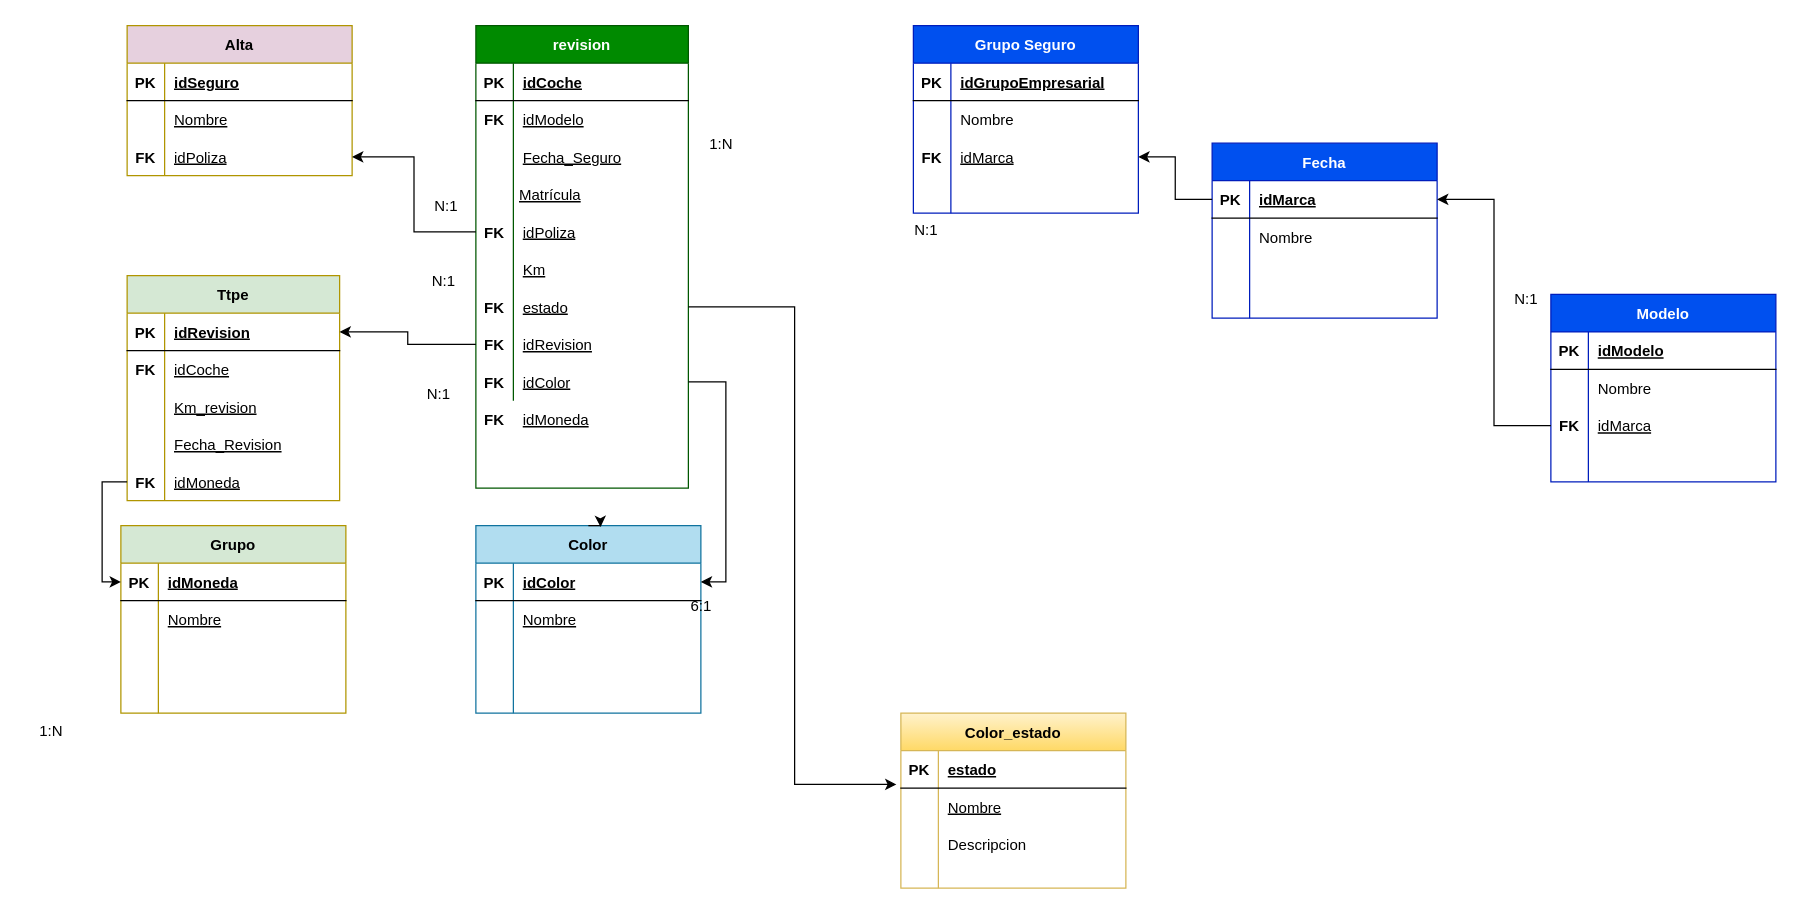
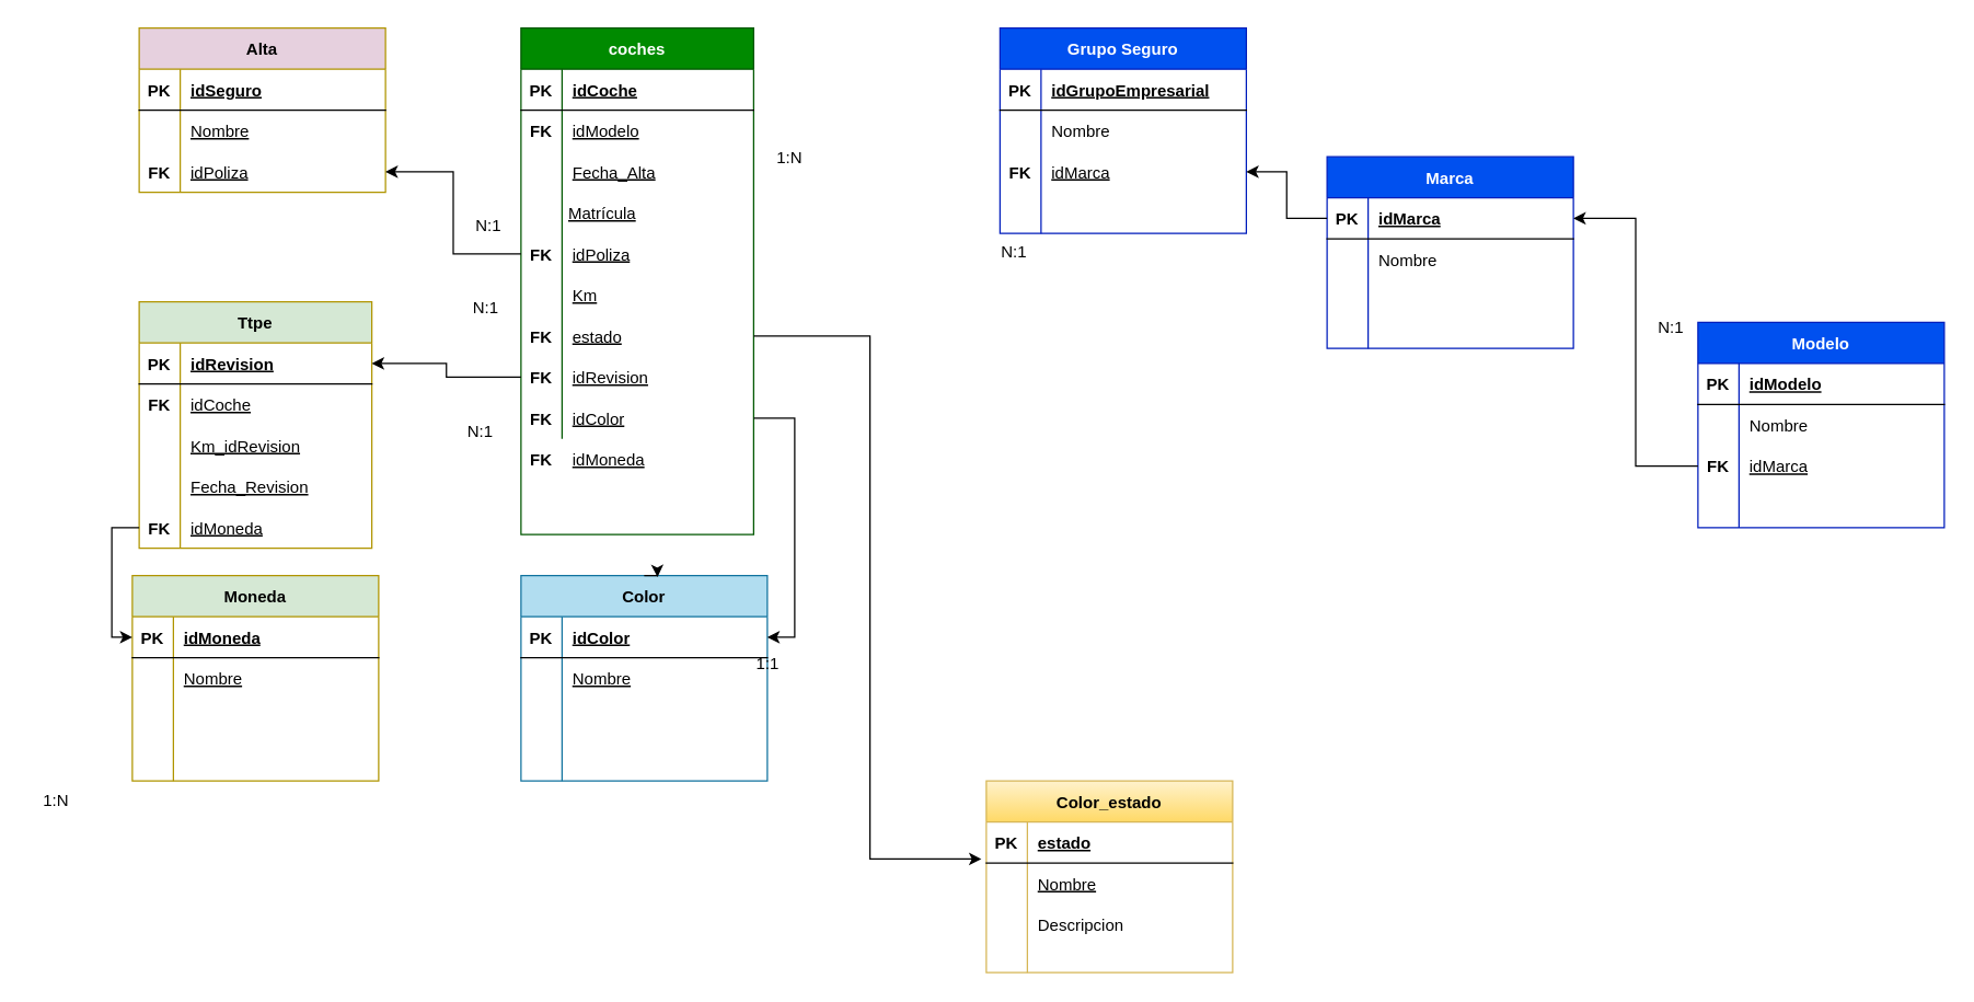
- <mxCell id="2" value="revision" style="shape=table;startSize=30;container=1;collapsible=1;childLayout=tableLayout;fixedRows=1;rowLines=0;fontStyle=1;align=center;resizeLast=1;fillColor=#008a00;strokeColor=#005700;fontColor=#ffffff;" vertex="1" parent="1"><mxGeometry x="380" y="20" width="170" height="370" as="geometry" /></mxCell>
+ <mxCell id="2" value="coches" style="shape=table;startSize=30;container=1;collapsible=1;childLayout=tableLayout;fixedRows=1;rowLines=0;fontStyle=1;align=center;resizeLast=1;fillColor=#008a00;strokeColor=#005700;fontColor=#ffffff;" vertex="1" parent="1"><mxGeometry x="380" y="20" width="170" height="370" as="geometry" /></mxCell>
- <mxCell id="151" value="Fecha_Seguro" style="shape=partialRectangle;connectable=0;fillColor=none;top=0;left=0;bottom=0;right=0;align=left;spacingLeft=6;overflow=hidden;fontStyle=4" vertex="1" parent="1"><mxGeometry x="410" y="110" width="150" height="30" as="geometry"><mxRectangle width="150" height="30" as="alternateBounds" /></mxGeometry></mxCell>
+ <mxCell id="151" value="Fecha_Alta" style="shape=partialRectangle;connectable=0;fillColor=none;top=0;left=0;bottom=0;right=0;align=left;spacingLeft=6;overflow=hidden;fontStyle=4" vertex="1" parent="1"><mxGeometry x="410" y="110" width="150" height="30" as="geometry"><mxRectangle width="150" height="30" as="alternateBounds" /></mxGeometry></mxCell>
- <mxCell id="57" value="Fecha" style="shape=table;startSize=30;container=1;collapsible=1;childLayout=tableLayout;fixedRows=1;rowLines=0;fontStyle=1;align=center;resizeLast=1;fillColor=#0050ef;fontColor=#ffffff;strokeColor=#001DBC;" vertex="1" parent="1"><mxGeometry x="969" y="114" width="180" height="140" as="geometry" /></mxCell>
+ <mxCell id="57" value="Marca" style="shape=table;startSize=30;container=1;collapsible=1;childLayout=tableLayout;fixedRows=1;rowLines=0;fontStyle=1;align=center;resizeLast=1;fillColor=#0050ef;fontColor=#ffffff;strokeColor=#001DBC;" vertex="1" parent="1"><mxGeometry x="969" y="114" width="180" height="140" as="geometry" /></mxCell>
- <mxCell id="50" value="Km_revision" style="shape=partialRectangle;connectable=0;fillColor=none;top=0;left=0;bottom=0;right=0;align=left;spacingLeft=6;overflow=hidden;fontStyle=4" vertex="1" parent="48"><mxGeometry x="30" width="140" height="30" as="geometry"><mxRectangle width="140" height="30" as="alternateBounds" /></mxGeometry></mxCell>
+ <mxCell id="50" value="Km_idRevision" style="shape=partialRectangle;connectable=0;fillColor=none;top=0;left=0;bottom=0;right=0;align=left;spacingLeft=6;overflow=hidden;fontStyle=4" vertex="1" parent="48"><mxGeometry x="30" width="140" height="30" as="geometry"><mxRectangle width="140" height="30" as="alternateBounds" /></mxGeometry></mxCell>
- <mxCell id="111" value="Grupo" style="shape=table;startSize=30;container=1;collapsible=1;childLayout=tableLayout;fixedRows=1;rowLines=0;fontStyle=1;align=center;resizeLast=1;fillColor=#D5E8D4;strokeColor=#B09500;fontColor=#000000;" vertex="1" parent="1"><mxGeometry x="96" y="420" width="180" height="150" as="geometry" /></mxCell>
+ <mxCell id="111" value="Moneda" style="shape=table;startSize=30;container=1;collapsible=1;childLayout=tableLayout;fixedRows=1;rowLines=0;fontStyle=1;align=center;resizeLast=1;fillColor=#D5E8D4;strokeColor=#B09500;fontColor=#000000;" vertex="1" parent="1"><mxGeometry x="96" y="420" width="180" height="150" as="geometry" /></mxCell>
- <mxCell id="126" value="6:1" style="text;html=1;align=center;verticalAlign=middle;resizable=0;points=[];autosize=1;strokeColor=none;fillColor=none;" vertex="1" parent="1"><mxGeometry x="540" y="470" width="40" height="30" as="geometry" /></mxCell>
+ <mxCell id="126" value="1:1" style="text;html=1;align=center;verticalAlign=middle;resizable=0;points=[];autosize=1;strokeColor=none;fillColor=none;" vertex="1" parent="1"><mxGeometry x="540" y="470" width="40" height="30" as="geometry" /></mxCell>
